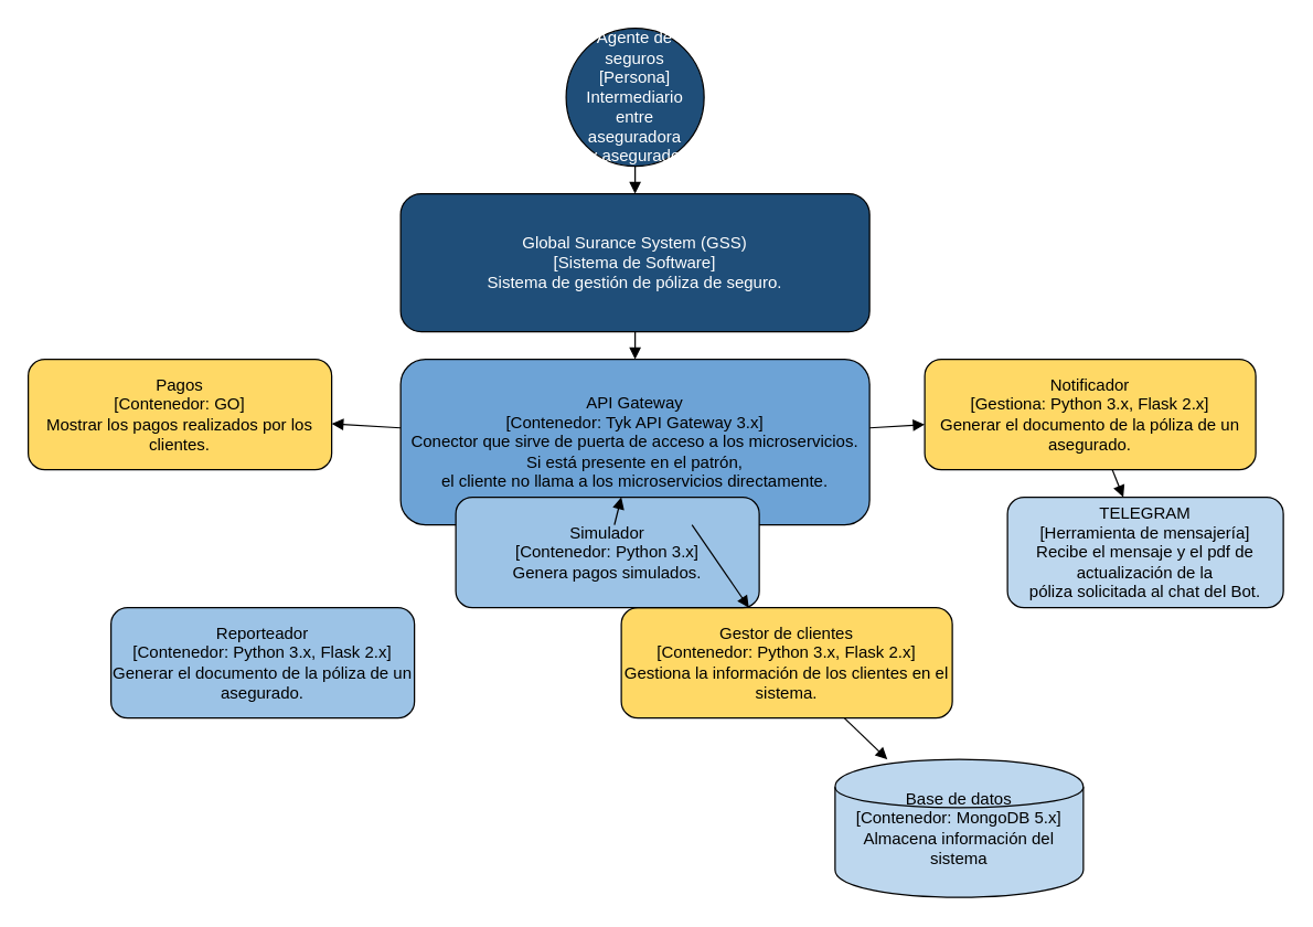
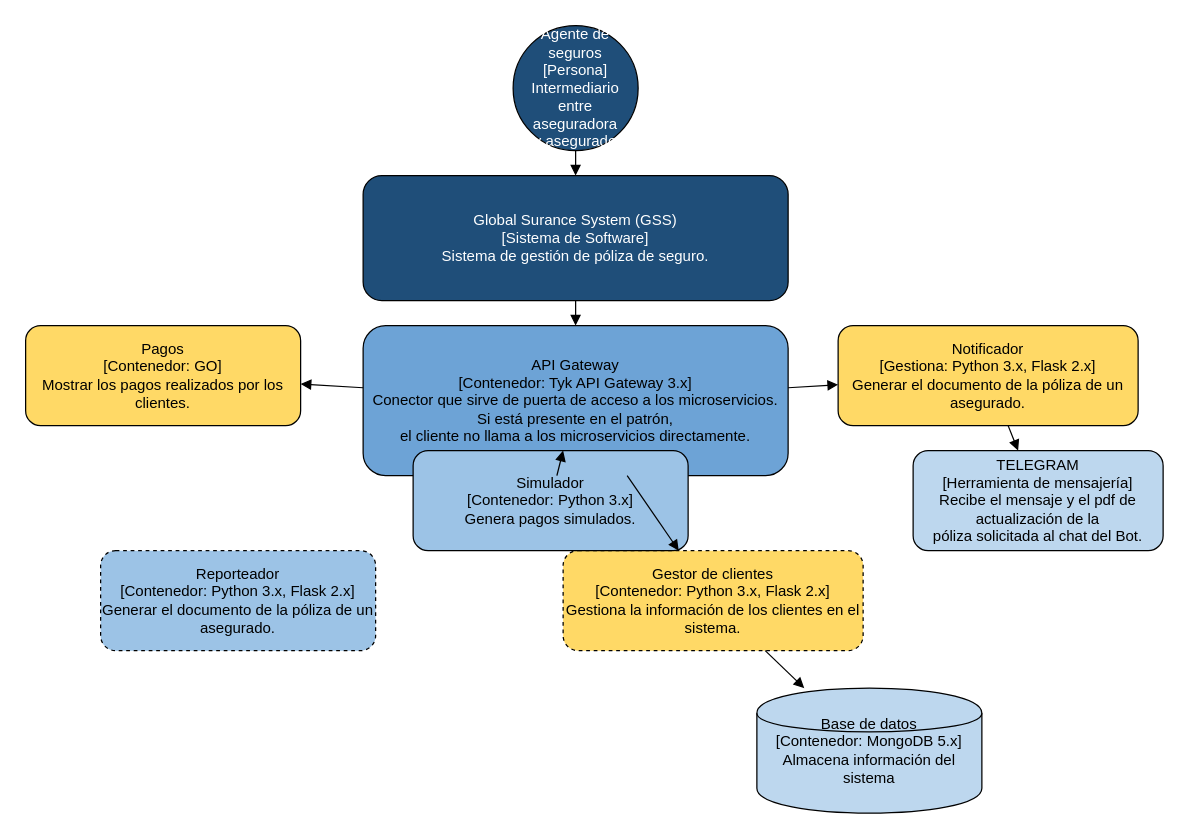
- <mxCell id="6" value="Reporteador&#10;[Contenedor: Python 3.x, Flask 2.x]&#10;Generar el documento de la póliza de un asegurado." style="rounded=1;whiteSpace=wrap;html=1;fillColor=#9CC3E6;" parent="1" vertex="1"><mxGeometry x="80" y="440" width="220" height="80" as="geometry" /></mxCell>
+ <mxCell id="6" value="Reporteador&#10;[Contenedor: Python 3.x, Flask 2.x]&#10;Generar el documento de la póliza de un asegurado." style="rounded=1;whiteSpace=wrap;html=1;fillColor=#9CC3E6;dashed=1;" parent="1" vertex="1"><mxGeometry x="80" y="440" width="220" height="80" as="geometry" /></mxCell>
- <mxCell id="7" value="Gestor de clientes&#10;[Contenedor: Python 3.x, Flask 2.x]&#10;Gestiona la información de los clientes en el sistema." style="rounded=1;whiteSpace=wrap;html=1;fillColor=#FFD966;" parent="1" vertex="1"><mxGeometry x="450" y="440" width="240" height="80" as="geometry" /></mxCell>
+ <mxCell id="7" value="Gestor de clientes&#10;[Contenedor: Python 3.x, Flask 2.x]&#10;Gestiona la información de los clientes en el sistema." style="rounded=1;whiteSpace=wrap;html=1;fillColor=#FFD966;dashed=1;" parent="1" vertex="1"><mxGeometry x="450" y="440" width="240" height="80" as="geometry" /></mxCell>
